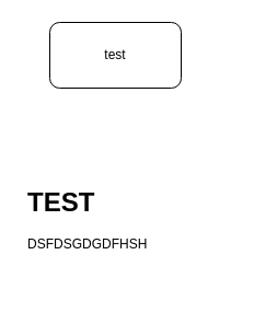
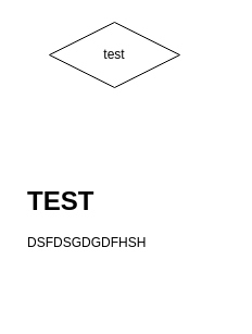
- <mxCell id="2" value="test" style="rounded=1;whiteSpace=wrap;html=1;" vertex="1" parent="1"><mxGeometry x="45" y="20" width="120" height="60" as="geometry" /></mxCell>
+ <mxCell id="2" value="test" style="rhombus;whiteSpace=wrap;html=1;" vertex="1" parent="1"><mxGeometry x="45" y="20" width="120" height="60" as="geometry" /></mxCell>
